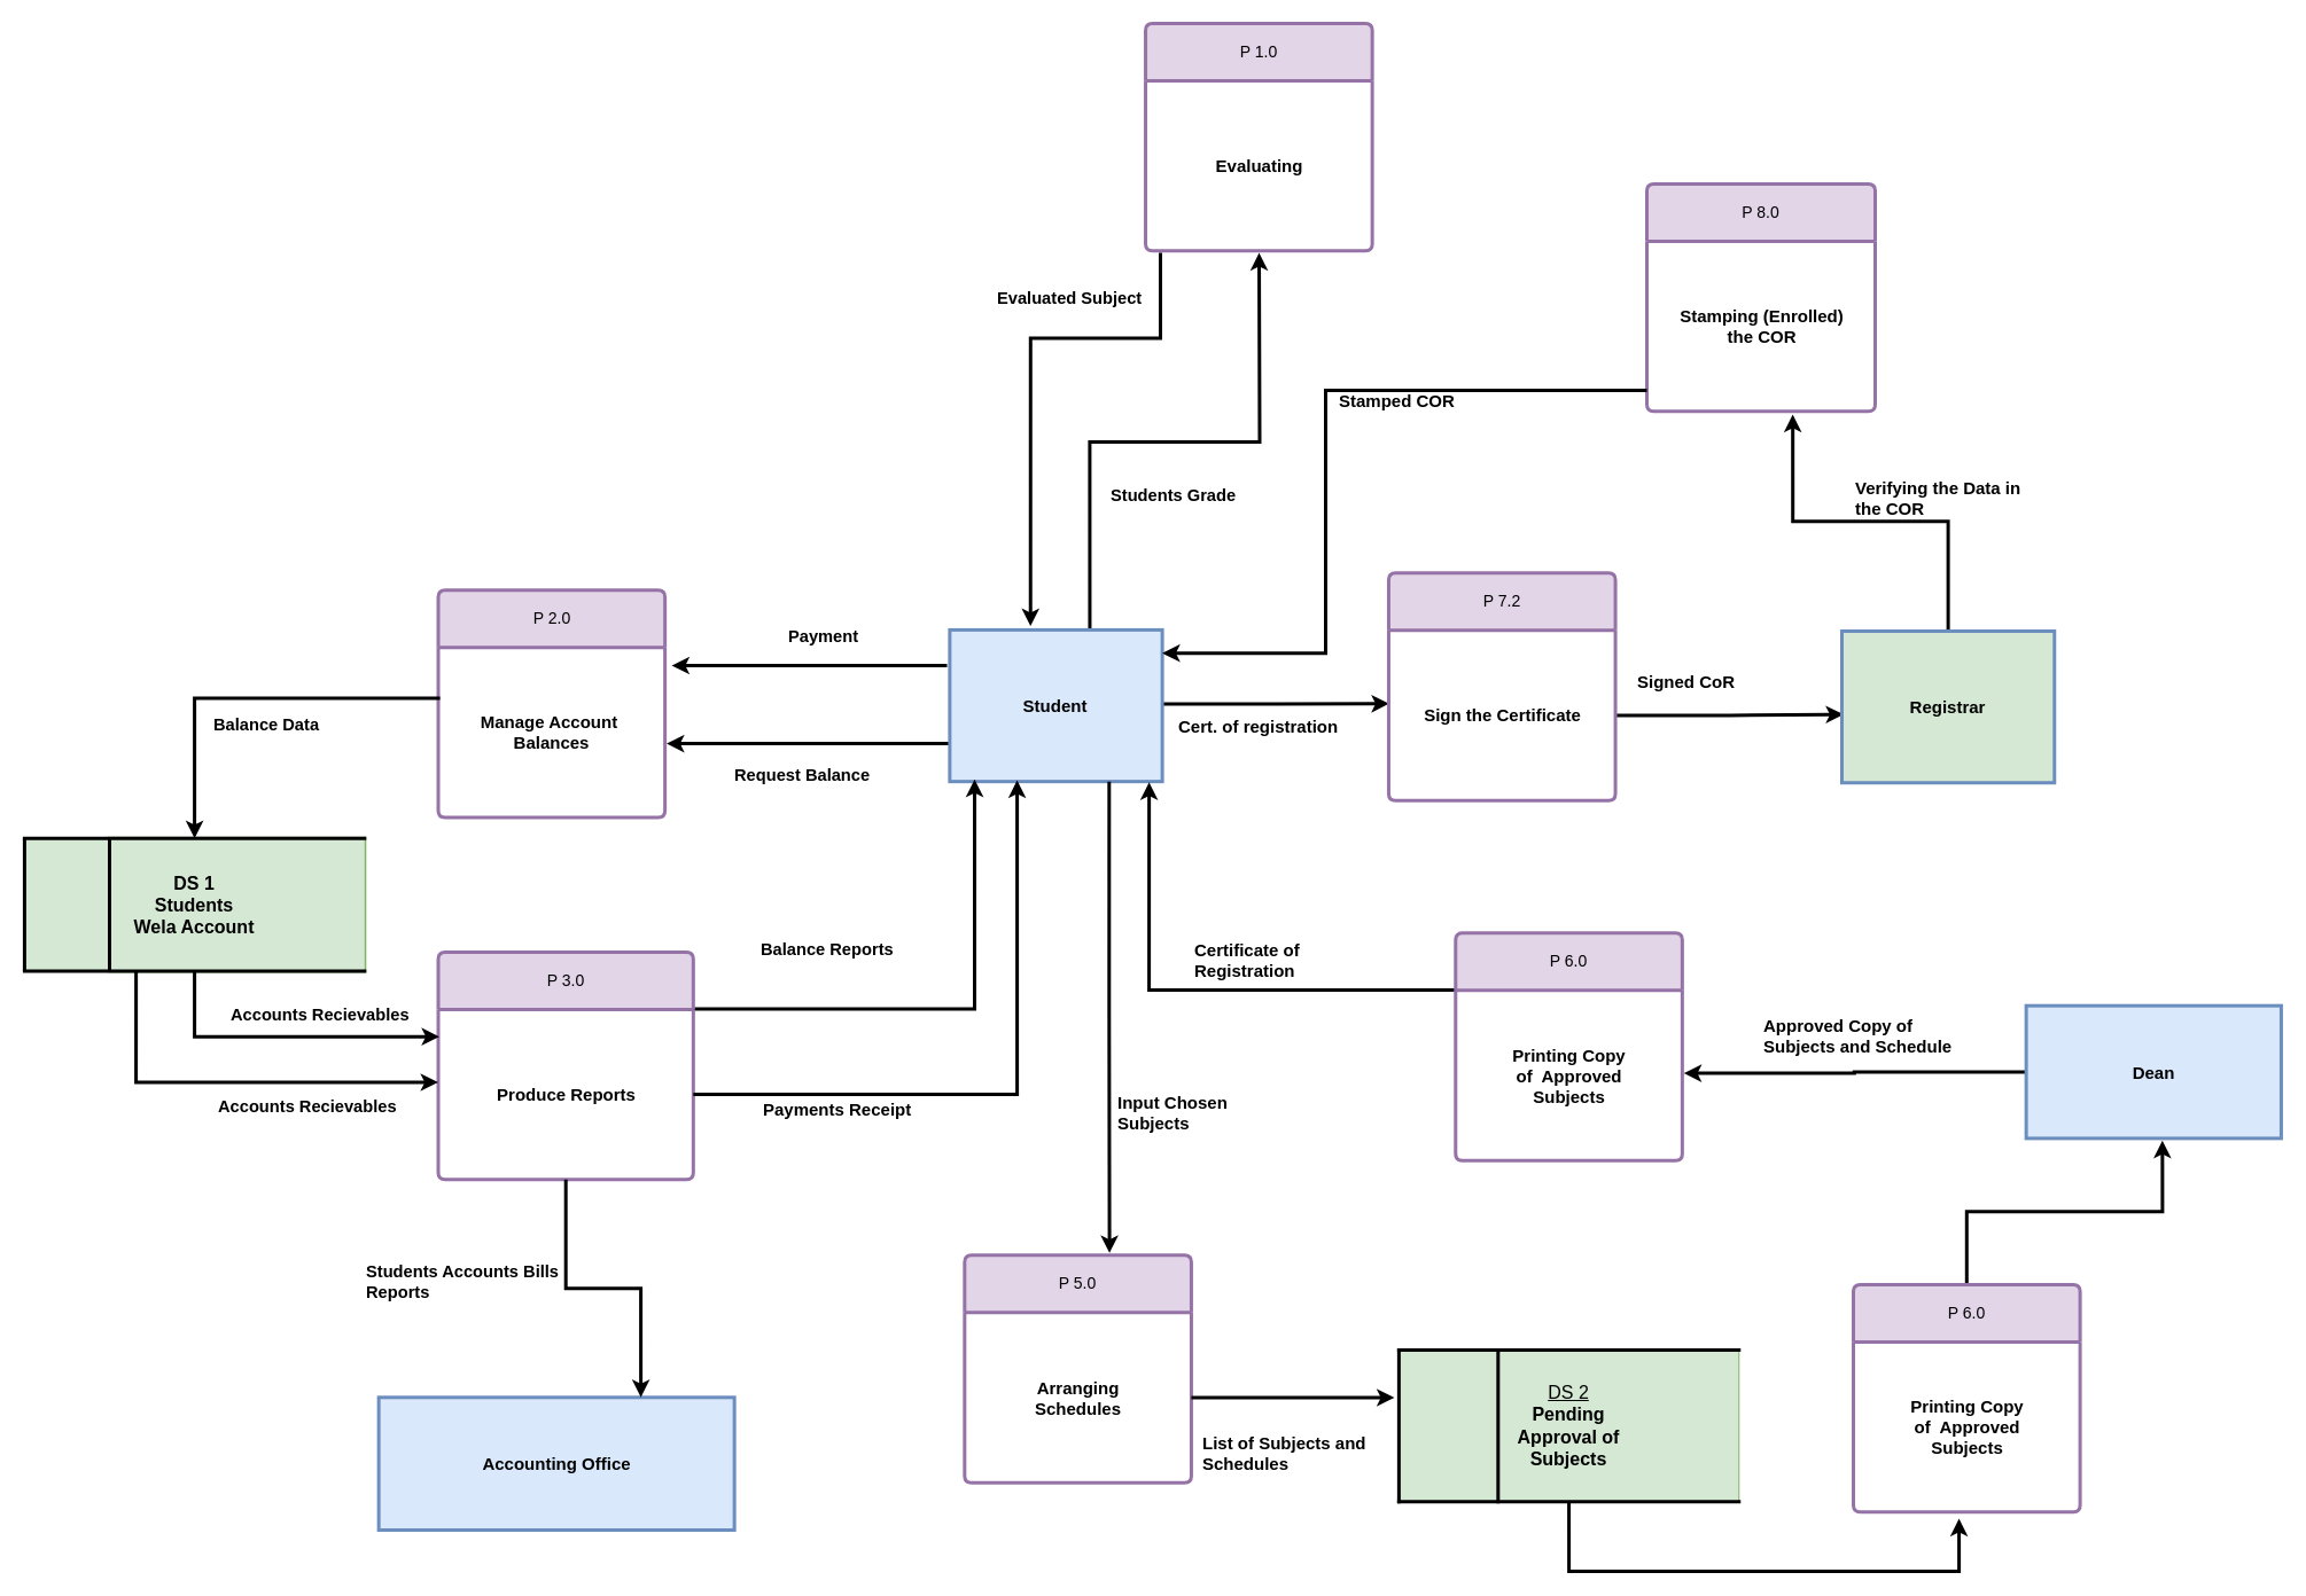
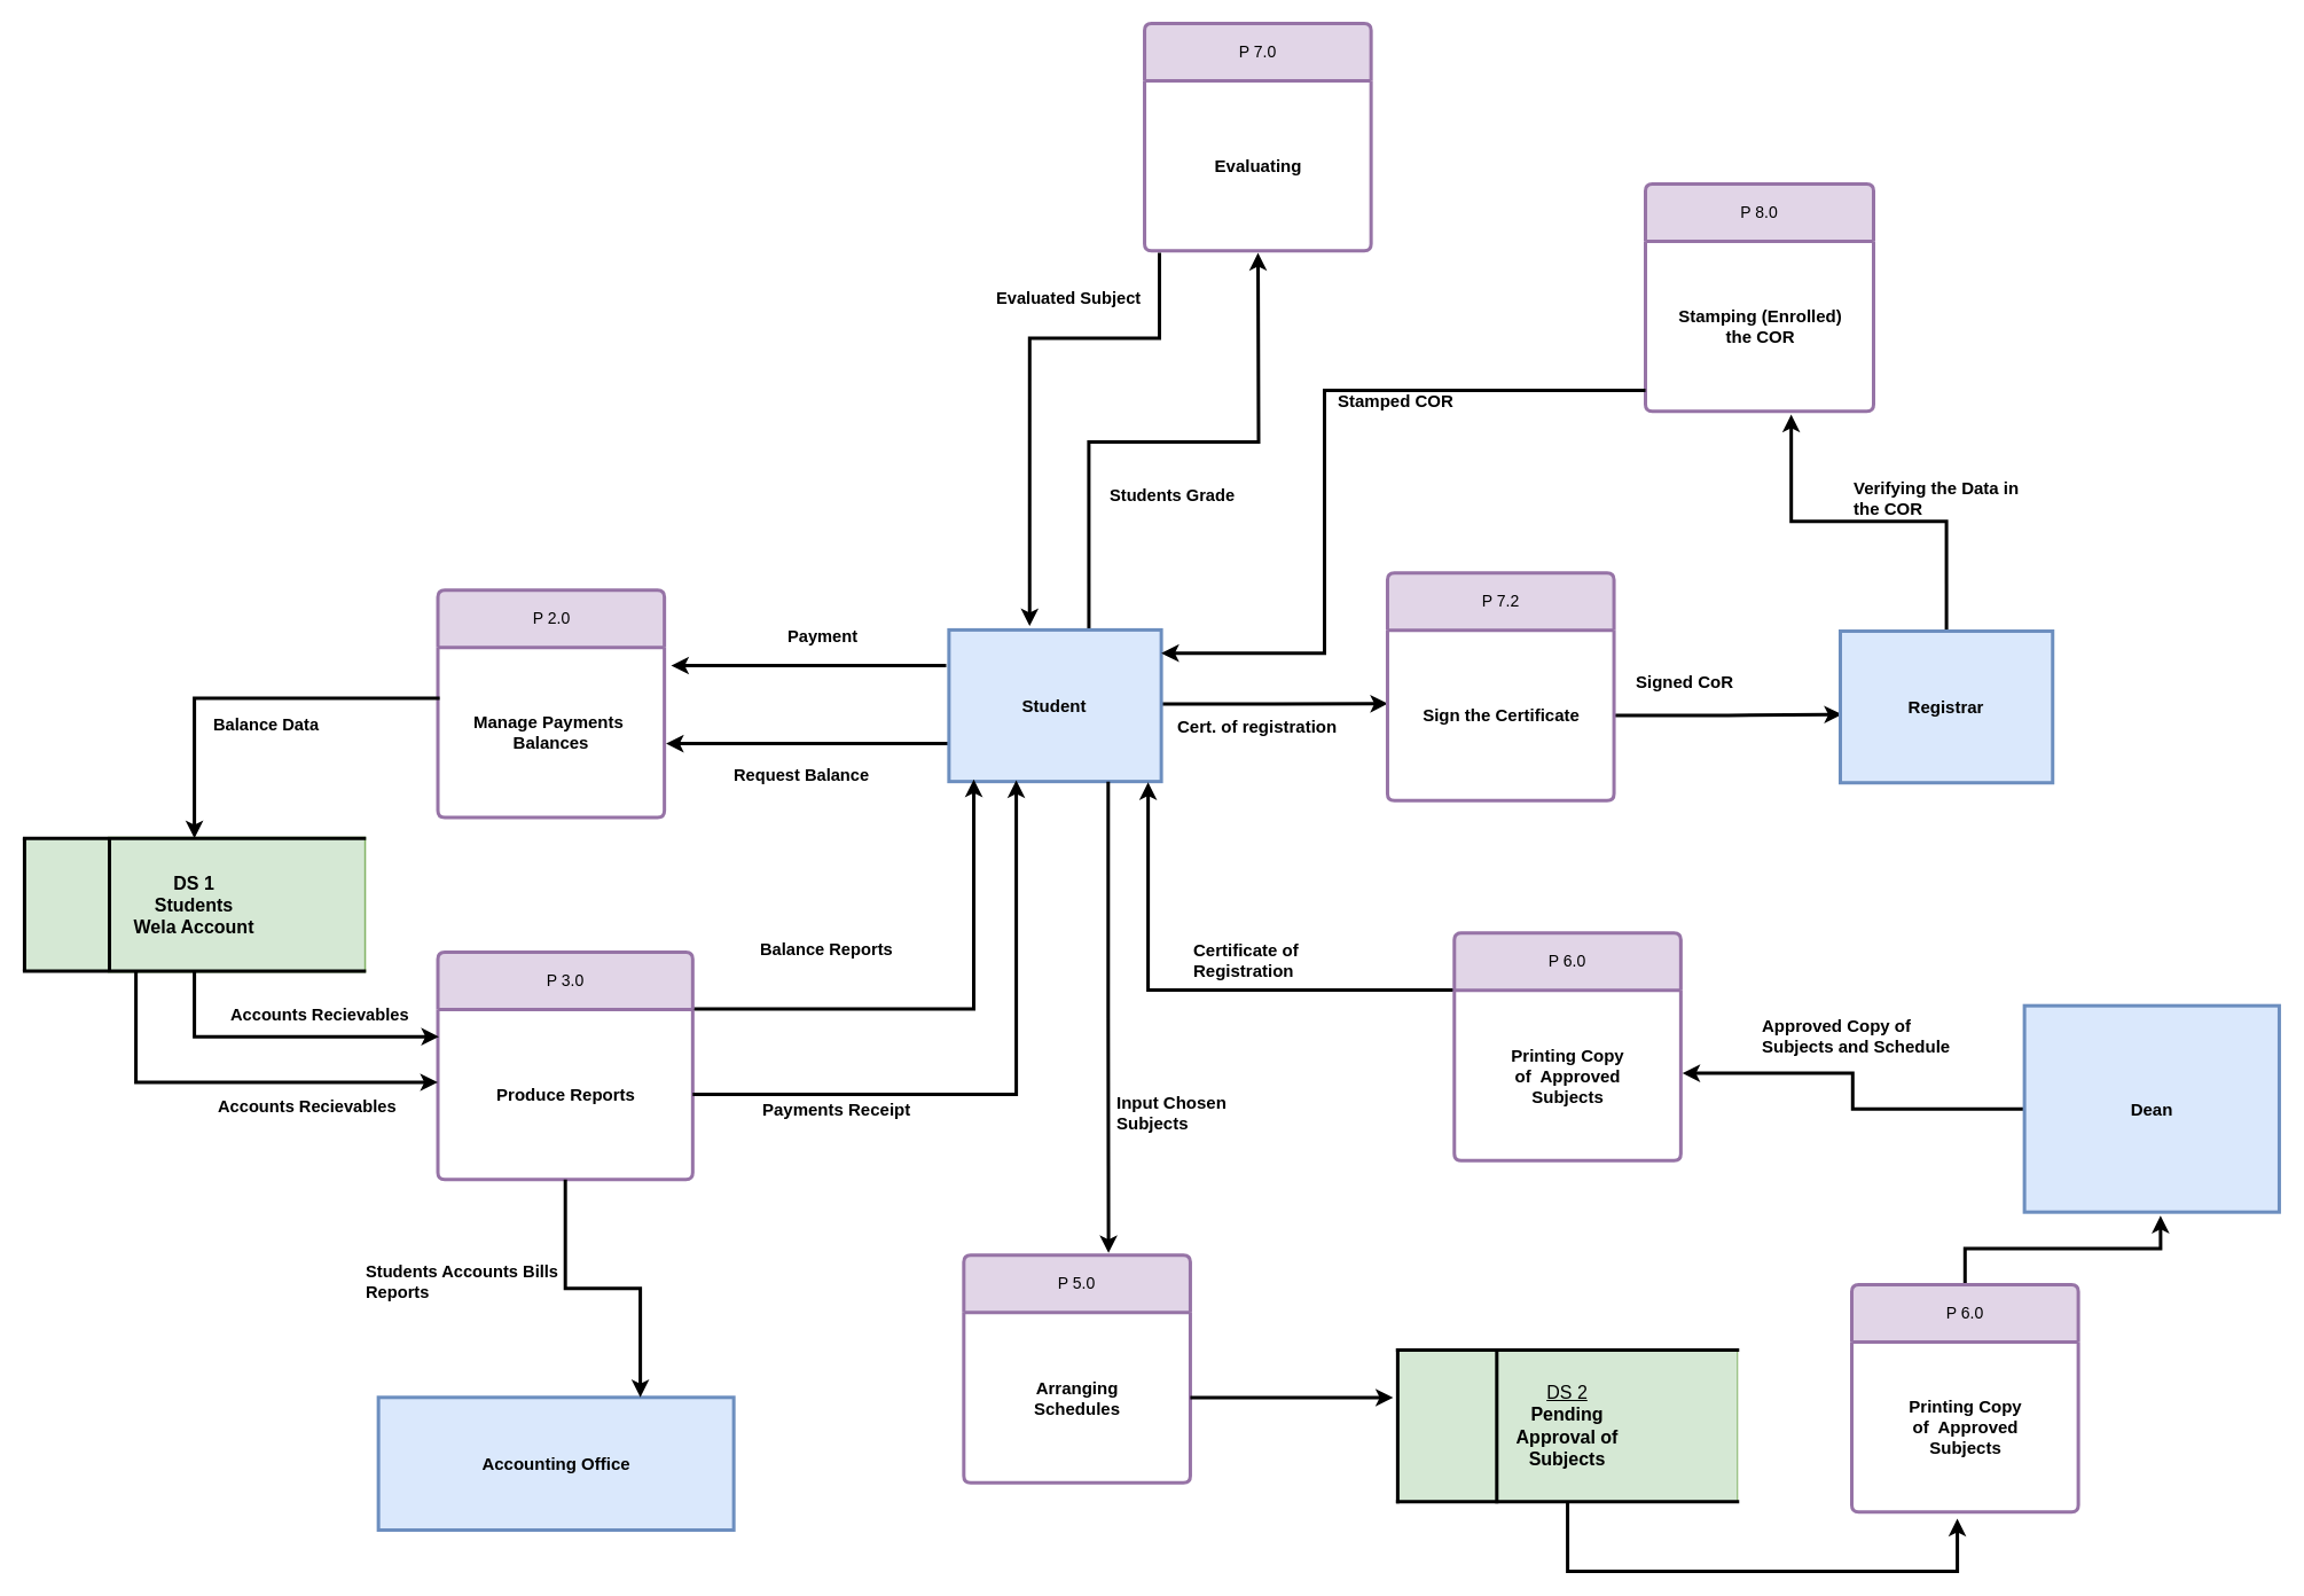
- <mxCell id="3" value="P 1.0" style="swimlane;childLayout=stackLayout;horizontal=1;startSize=50;horizontalStack=0;rounded=1;fontSize=14;fontStyle=0;strokeWidth=3;resizeParent=0;resizeLast=1;shadow=0;dashed=0;align=center;arcSize=4;whiteSpace=wrap;html=1;fillColor=#e1d5e7;strokeColor=#9673a6;" parent="1" vertex="1"><mxGeometry x="998.038" y="20" width="197.603" height="198.34" as="geometry"><mxRectangle x="70" y="100" width="80" height="50" as="alternateBounds" /></mxGeometry></mxCell>
+ <mxCell id="3" value="P 7.0" style="swimlane;childLayout=stackLayout;horizontal=1;startSize=50;horizontalStack=0;rounded=1;fontSize=14;fontStyle=0;strokeWidth=3;resizeParent=0;resizeLast=1;shadow=0;dashed=0;align=center;arcSize=4;whiteSpace=wrap;html=1;fillColor=#e1d5e7;strokeColor=#9673a6;" parent="1" vertex="1"><mxGeometry x="998.038" y="20" width="197.603" height="198.34" as="geometry"><mxRectangle x="70" y="100" width="80" height="50" as="alternateBounds" /></mxGeometry></mxCell>
- <mxCell id="8" value="&lt;span style=&quot;font-size: 15px;&quot;&gt;&lt;b&gt;Registrar&lt;/b&gt;&lt;/span&gt;" style="rounded=0;whiteSpace=wrap;html=1;strokeWidth=3;fillColor=#d5e8d4;strokeColor=#6c8ebf;" parent="1" vertex="1"><mxGeometry x="1604.996" y="549.996" width="185.253" height="132.226" as="geometry" /></mxCell>
+ <mxCell id="8" value="&lt;span style=&quot;font-size: 15px;&quot;&gt;&lt;b&gt;Registrar&lt;/b&gt;&lt;/span&gt;" style="rounded=0;whiteSpace=wrap;html=1;strokeWidth=3;fillColor=#dae8fc;strokeColor=#6c8ebf;" parent="1" vertex="1"><mxGeometry x="1604.996" y="549.996" width="185.253" height="132.226" as="geometry" /></mxCell>
- <mxCell id="17" value="&lt;span style=&quot;font-size: 15px;&quot;&gt;&lt;b&gt;Manage Account&amp;nbsp;&lt;br&gt;Balances&lt;br&gt;&lt;/b&gt;&lt;/span&gt;" style="text;html=1;align=center;verticalAlign=middle;resizable=0;points=[];autosize=1;strokeColor=none;fillColor=none;" parent="16" vertex="1"><mxGeometry y="50" width="197.603" height="148.34" as="geometry" /></mxCell>
+ <mxCell id="17" value="&lt;span style=&quot;font-size: 15px;&quot;&gt;&lt;b&gt;Manage Payments&amp;nbsp;&lt;br&gt;Balances&lt;br&gt;&lt;/b&gt;&lt;/span&gt;" style="text;html=1;align=center;verticalAlign=middle;resizable=0;points=[];autosize=1;strokeColor=none;fillColor=none;" parent="16" vertex="1"><mxGeometry y="50" width="197.603" height="148.34" as="geometry" /></mxCell>
- <mxCell id="63" value="&lt;b&gt;&lt;font style=&quot;font-size: 15px;&quot;&gt;Dean&lt;/font&gt;&lt;/b&gt;" style="rounded=0;whiteSpace=wrap;html=1;strokeWidth=3;fillColor=#dae8fc;strokeColor=#6c8ebf;" vertex="1" parent="1"><mxGeometry x="1765.643" y="876.692" width="222.303" height="115.698" as="geometry" /></mxCell>
+ <mxCell id="63" value="&lt;b&gt;&lt;font style=&quot;font-size: 15px;&quot;&gt;Dean&lt;/font&gt;&lt;/b&gt;" style="rounded=0;whiteSpace=wrap;html=1;strokeWidth=3;fillColor=#dae8fc;strokeColor=#6c8ebf;" vertex="1" parent="1"><mxGeometry x="1765.643" y="876.692" width="222.303" height="180" as="geometry" /></mxCell>
- <mxCell id="40" value="&lt;font face=&quot;Arial, sans-serif&quot;&gt;&lt;span style=&quot;font-size: 15px;&quot;&gt;&lt;b&gt;List of Subjects and Schedules&lt;/b&gt;&lt;/span&gt;&lt;/font&gt;" style="text;whiteSpace=wrap;html=1;" parent="1" vertex="1"><mxGeometry x="1045.964" y="1243.094" width="148.202" height="66.113" as="geometry" /></mxCell>
